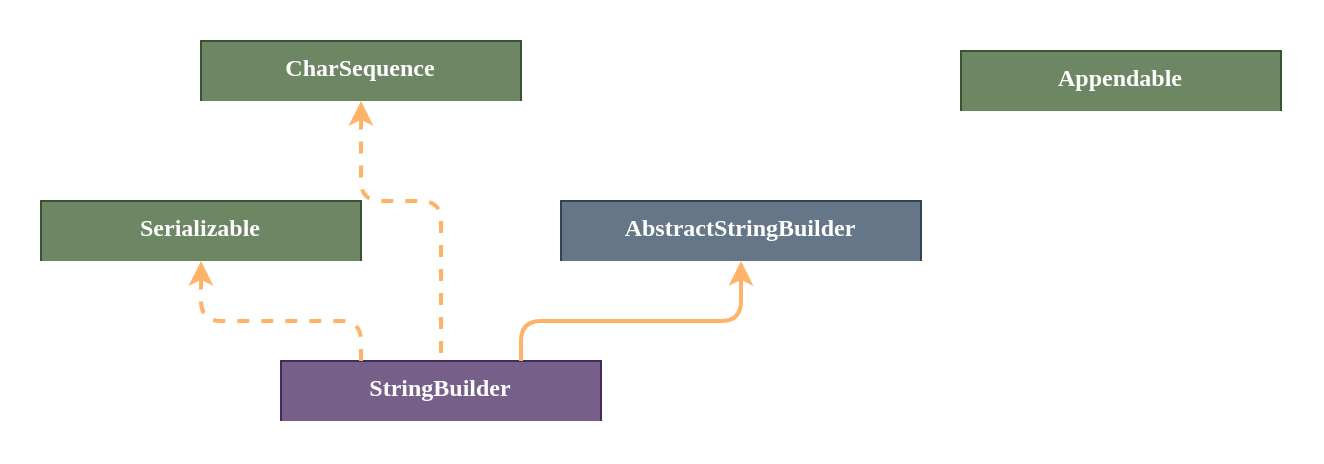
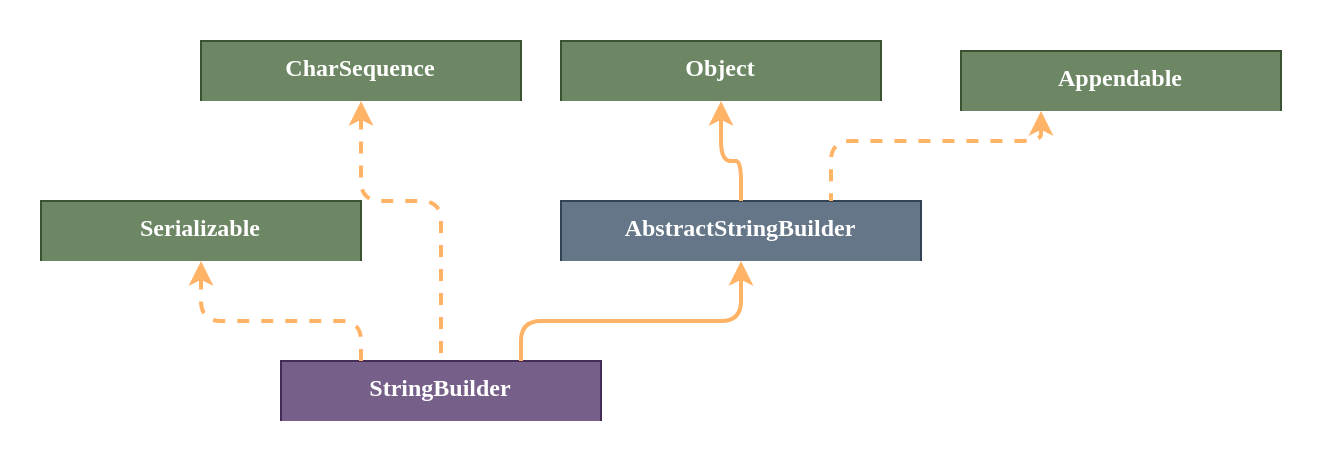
+ <mxCell id="8" value="Object" style="swimlane;fontStyle=1;align=center;verticalAlign=top;childLayout=stackLayout;horizontal=1;startSize=30;horizontalStack=0;resizeParent=1;resizeLast=0;collapsible=1;marginBottom=0;rounded=0;shadow=0;strokeWidth=1;fontFamily=Verdana;labelBackgroundColor=none;labelBorderColor=none;fillColor=#6d8764;fontColor=#ffffff;strokeColor=#3A5431;swimlaneLine=0;connectable=1;allowArrows=1;expand=1;pointerEvents=1;deletable=1;cloneable=1;rotatable=1;resizable=1;" vertex="1" parent="1"><mxGeometry x="280" y="20" width="160" height="30" as="geometry"><mxRectangle x="230" y="140" width="160" height="26" as="alternateBounds" /></mxGeometry></mxCell>
+ <mxCell id="4" style="edgeStyle=elbowEdgeStyle;html=1;elbow=vertical;dashed=1;strokeWidth=2;strokeColor=#FFB366;exitX=0.25;exitY=1;exitDx=0;exitDy=0;entryX=0.75;entryY=0;entryDx=0;entryDy=0;startArrow=classic;startFill=1;endArrow=none;endFill=0;" edge="1" parent="1" source="7" target="2"><mxGeometry relative="1" as="geometry"><Array as="points"><mxPoint x="530" y="70" /></Array><mxPoint x="0" y="200" as="targetPoint" /></mxGeometry></mxCell>
+ <mxCell id="3" style="edgeStyle=elbowEdgeStyle;elbow=vertical;html=1;entryX=0.5;entryY=0;entryDx=0;entryDy=0;strokeWidth=2;strokeColor=#FFB366;exitX=0.5;exitY=1;exitDx=0;exitDy=0;startArrow=classic;startFill=1;endArrow=none;endFill=0;" edge="1" parent="1" source="8" target="2"><mxGeometry relative="1" as="geometry"><Array as="points"><mxPoint x="360" y="80" /></Array><mxPoint x="365" y="50" as="sourcePoint" /></mxGeometry></mxCell>
